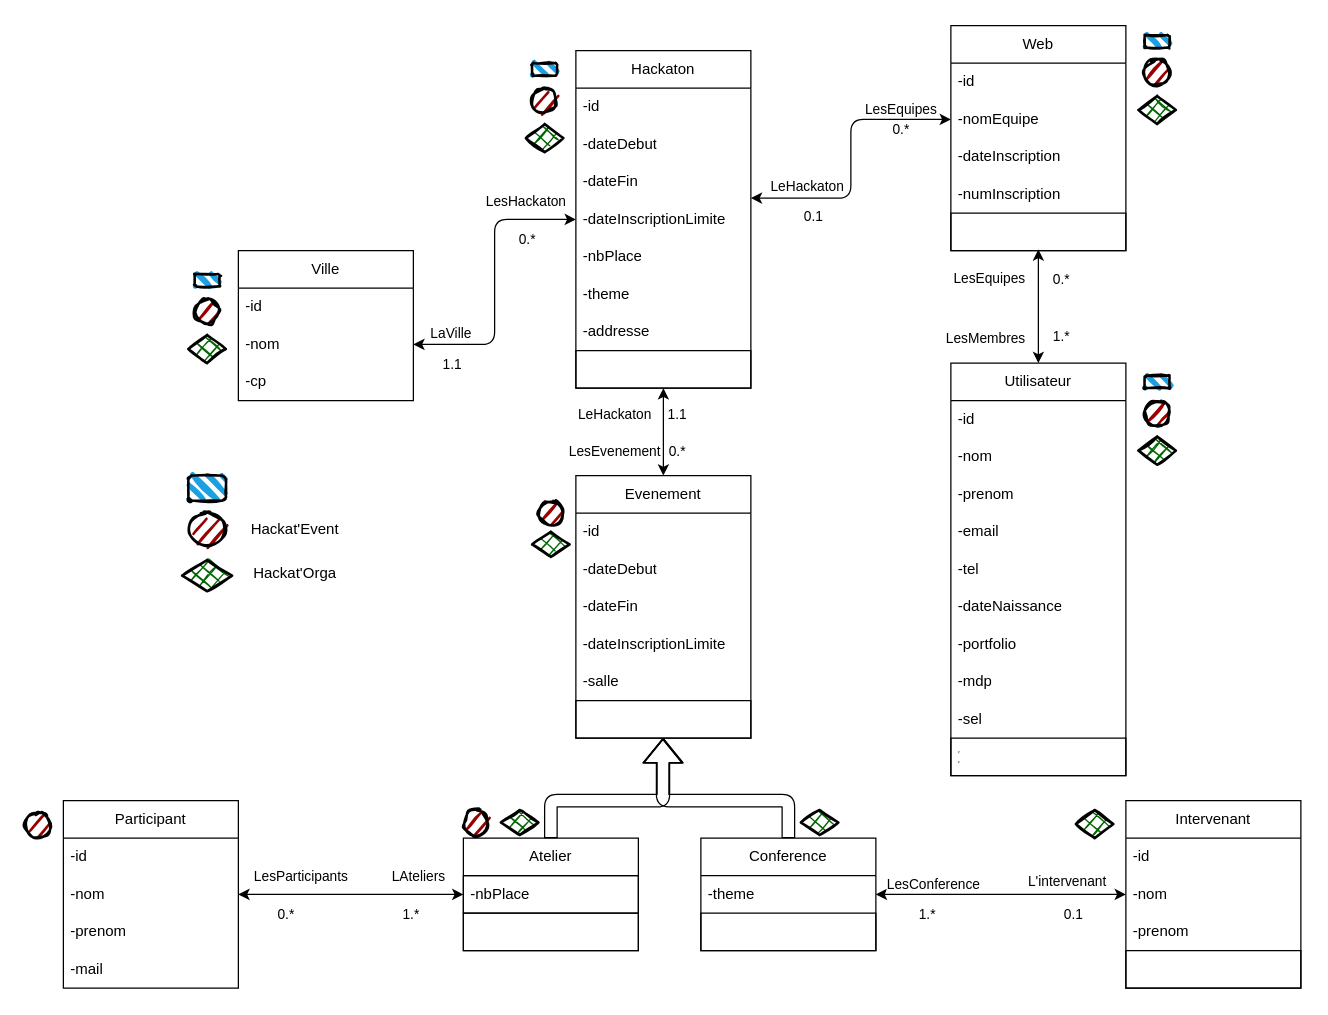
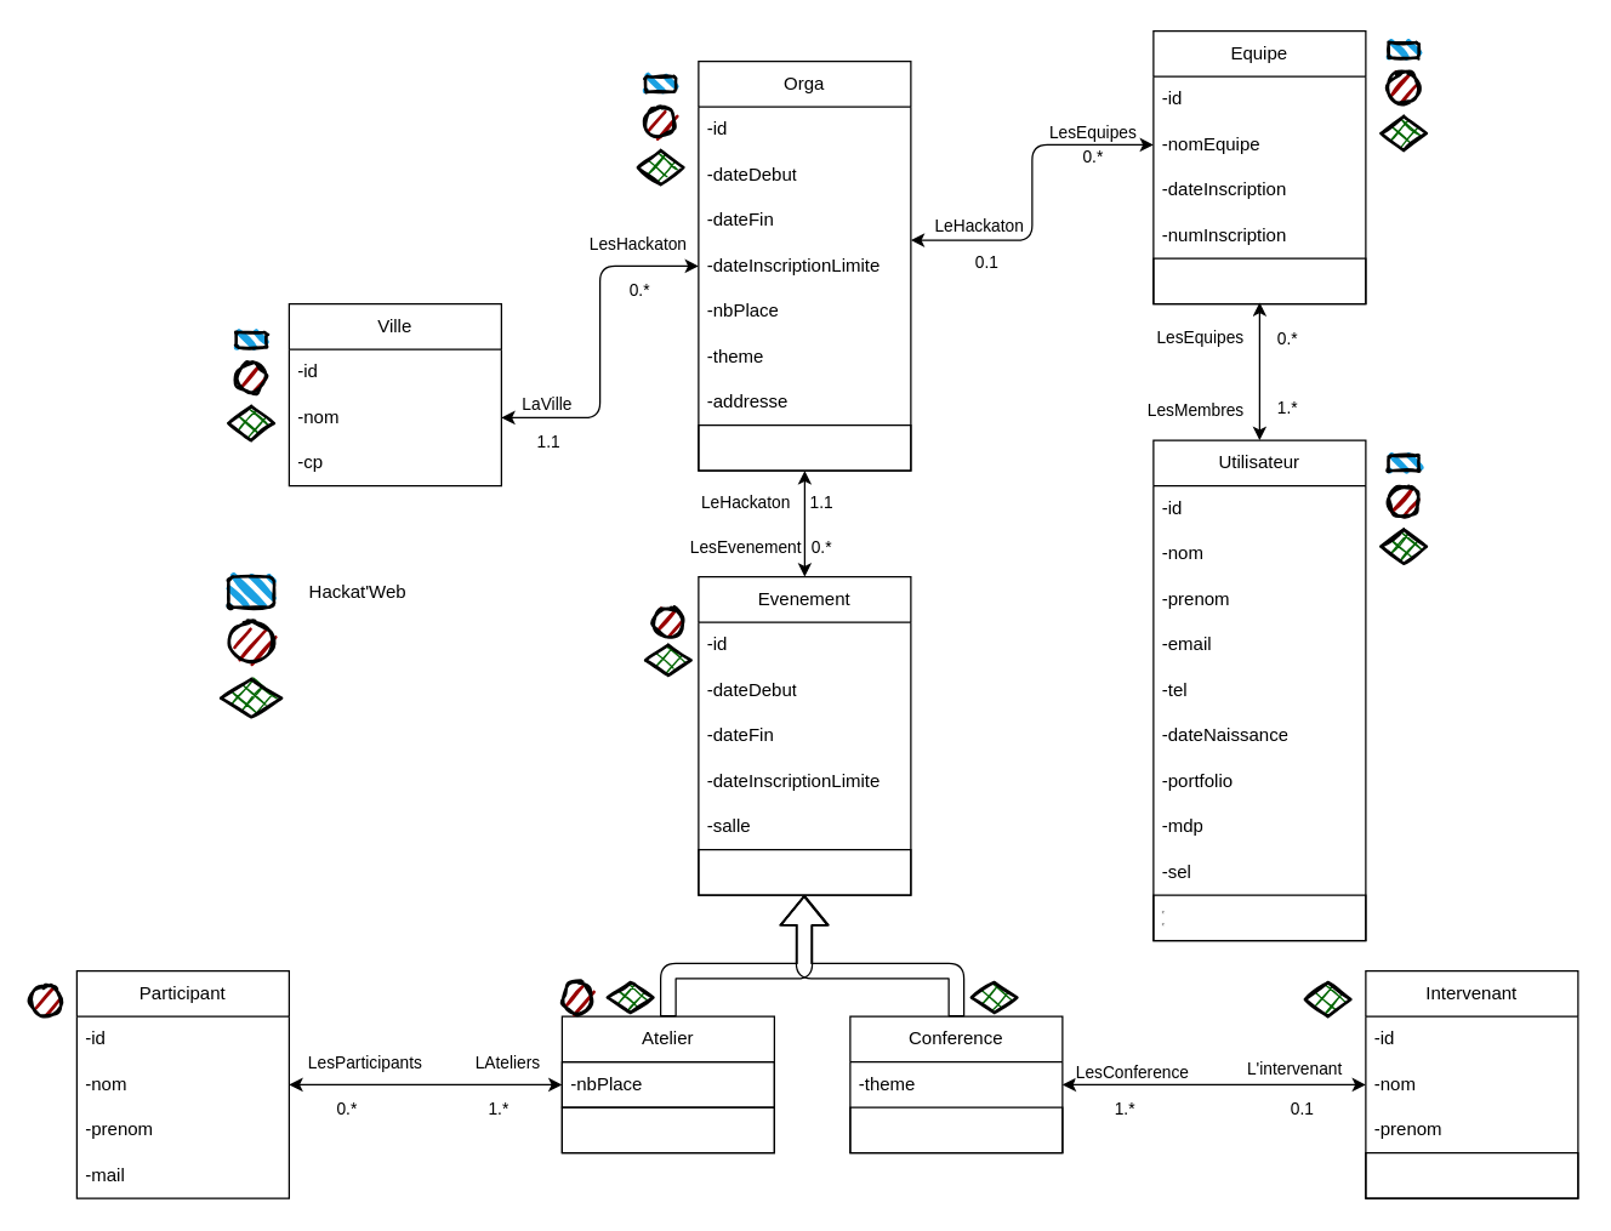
- <mxCell id="13" value="Web" style="swimlane;fontStyle=0;childLayout=stackLayout;horizontal=1;startSize=30;horizontalStack=0;resizeParent=1;resizeParentMax=0;resizeLast=0;collapsible=1;marginBottom=0;whiteSpace=wrap;html=1;" parent="1" vertex="1"><mxGeometry x="760" y="20" width="140" height="180" as="geometry" /></mxCell>
+ <mxCell id="13" value="Equipe" style="swimlane;fontStyle=0;childLayout=stackLayout;horizontal=1;startSize=30;horizontalStack=0;resizeParent=1;resizeParentMax=0;resizeLast=0;collapsible=1;marginBottom=0;whiteSpace=wrap;html=1;" parent="1" vertex="1"><mxGeometry x="760" y="20" width="140" height="180" as="geometry" /></mxCell>
- <mxCell id="19" value="Hackaton" style="swimlane;fontStyle=0;childLayout=stackLayout;horizontal=1;startSize=30;horizontalStack=0;resizeParent=1;resizeParentMax=0;resizeLast=0;collapsible=1;marginBottom=0;whiteSpace=wrap;html=1;" parent="1" vertex="1"><mxGeometry x="460" y="40" width="140" height="270" as="geometry" /></mxCell>
+ <mxCell id="19" value="Orga" style="swimlane;fontStyle=0;childLayout=stackLayout;horizontal=1;startSize=30;horizontalStack=0;resizeParent=1;resizeParentMax=0;resizeLast=0;collapsible=1;marginBottom=0;whiteSpace=wrap;html=1;" parent="1" vertex="1"><mxGeometry x="460" y="40" width="140" height="270" as="geometry" /></mxCell>
+ <mxCell id="85" value="Hackat'Web" style="text;html=1;align=center;verticalAlign=middle;resizable=0;points=[];autosize=1;strokeColor=none;fillColor=none;" parent="1" vertex="1"><mxGeometry x="190" y="375" width="90" height="30" as="geometry" /></mxCell>
- <mxCell id="86" value="Hackat'Event" style="text;html=1;align=center;verticalAlign=middle;resizable=0;points=[];autosize=1;strokeColor=none;fillColor=none;" parent="1" vertex="1"><mxGeometry x="190" y="407.5" width="90" height="30" as="geometry" /></mxCell>
- <mxCell id="87" value="Hackat'Orga" style="text;html=1;align=center;verticalAlign=middle;resizable=0;points=[];autosize=1;strokeColor=none;fillColor=none;" parent="1" vertex="1"><mxGeometry x="190" y="442.5" width="90" height="30" as="geometry" /></mxCell>
